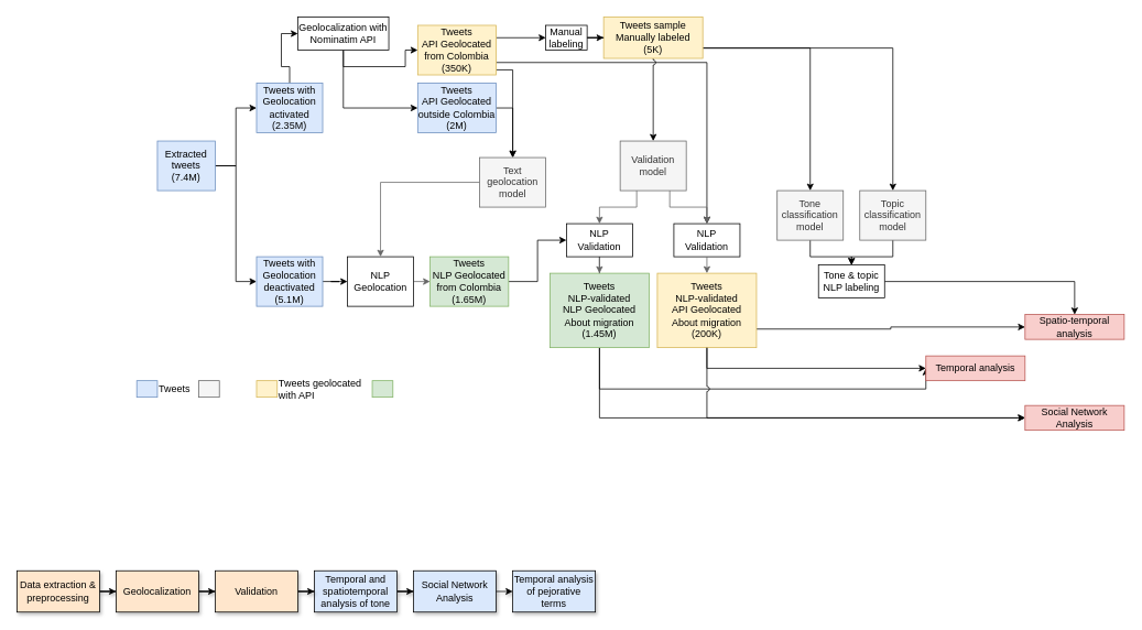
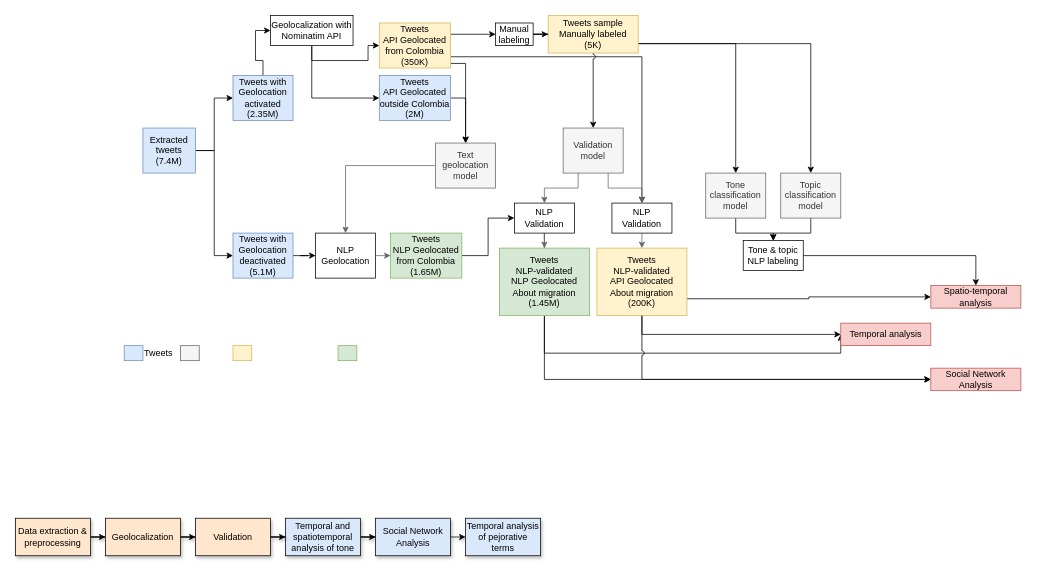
- <mxCell id="27" value="Tweets geolocated with API" style="text;html=1;align=left;verticalAlign=middle;whiteSpace=wrap;rounded=0;fontFamily=Helvetica;fixDash=0;" vertex="1" parent="1"><mxGeometry x="335" y="460" width="105" height="20" as="geometry" /></mxCell>
